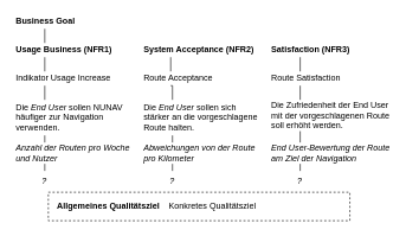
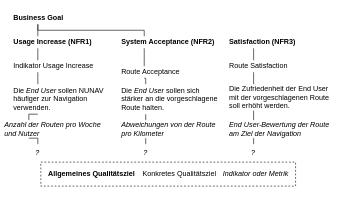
+ <mxCell id="3" style="edgeStyle=orthogonalEdgeStyle;rounded=0;orthogonalLoop=1;jettySize=auto;html=1;exitX=0.25;exitY=1;exitDx=0;exitDy=0;entryX=0.25;entryY=0;entryDx=0;entryDy=0;endArrow=none;endFill=0;" parent="1" source="4" target="6" edge="1"><mxGeometry relative="1" as="geometry"><Array as="points"><mxPoint x="62" y="50" /><mxPoint x="240" y="50" /></Array></mxGeometry></mxCell>
- <mxCell id="14" value="Usage Business (NFR1)" style="text;html=1;strokeColor=none;fillColor=none;align=left;verticalAlign=middle;whiteSpace=wrap;rounded=0;fontStyle=1" parent="1" vertex="1"><mxGeometry x="20" y="60" width="170" height="20" as="geometry" /></mxCell>
+ <mxCell id="14" value="Usage Increase (NFR1)" style="text;html=1;strokeColor=none;fillColor=none;align=left;verticalAlign=middle;whiteSpace=wrap;rounded=0;fontStyle=1" parent="1" vertex="1"><mxGeometry x="20" y="60" width="170" height="20" as="geometry" /></mxCell>
- <mxCell id="8" value="Route Acceptance" style="text;html=1;strokeColor=none;fillColor=none;align=left;verticalAlign=middle;whiteSpace=wrap;rounded=0;fontStyle=0" parent="1" vertex="1"><mxGeometry x="200" y="100" width="160" height="20" as="geometry" /></mxCell>
+ <mxCell id="8" value="Route Acceptance" style="text;html=1;strokeColor=none;fillColor=none;align=left;verticalAlign=middle;whiteSpace=wrap;rounded=0;fontStyle=0" parent="1" vertex="1"><mxGeometry x="200" y="110" width="160" height="20" as="geometry" /></mxCell>
- <mxCell id="20" value="&lt;span style=&quot;font-weight: 400&quot;&gt;&lt;i&gt;Anzahl der Routen pro Woche und Nutzer&lt;/i&gt;&lt;/span&gt;" style="text;html=1;strokeColor=none;fillColor=none;align=left;verticalAlign=middle;whiteSpace=wrap;rounded=0;fontStyle=1" parent="1" vertex="1"><mxGeometry x="20" y="200" width="170" height="30" as="geometry" /></mxCell>
+ <mxCell id="20" value="&lt;span style=&quot;font-weight: 400&quot;&gt;&lt;i&gt;Anzahl der Routen pro Woche und Nutzer&lt;/i&gt;&lt;/span&gt;" style="text;html=1;strokeColor=none;fillColor=none;align=left;verticalAlign=middle;whiteSpace=wrap;rounded=0;fontStyle=1" parent="1" vertex="1"><mxGeometry x="5" y="200" width="170" height="30" as="geometry" /></mxCell>
+ <mxCell id="36" value="&lt;span style=&quot;font-weight: 400&quot;&gt;&lt;i&gt;Indikator oder Metrik&lt;/i&gt;&lt;/span&gt;" style="text;html=1;strokeColor=none;fillColor=none;align=right;verticalAlign=middle;whiteSpace=wrap;rounded=0;fontStyle=1" vertex="1" parent="32"><mxGeometry x="295" y="5" width="120" height="30" as="geometry" /></mxCell>
